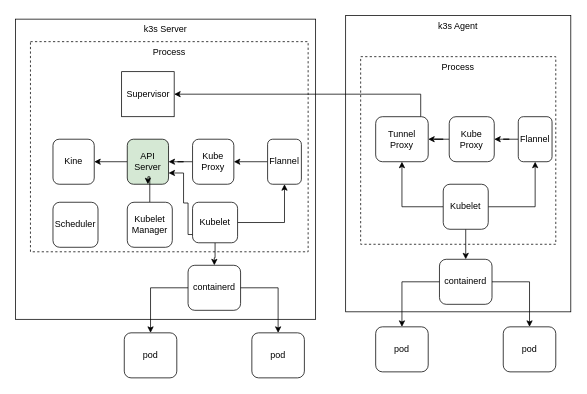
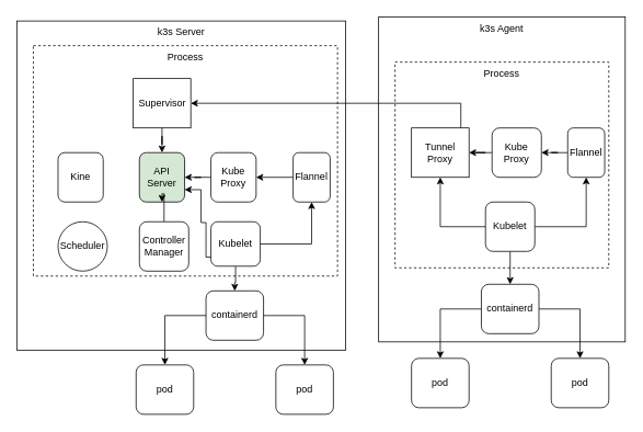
+ <mxCell id="4" style="edgeStyle=orthogonalEdgeStyle;rounded=0;orthogonalLoop=1;jettySize=auto;html=1;entryX=0.5;entryY=0;entryDx=0;entryDy=0;" edge="1" parent="1" source="5" target="21"><mxGeometry relative="1" as="geometry" /></mxCell>
- <mxCell id="9" value="Tunnel Proxy" style="rounded=1;whiteSpace=wrap;html=1;" vertex="1" parent="1"><mxGeometry x="500" y="155" width="70" height="60" as="geometry" /></mxCell>
+ <mxCell id="9" value="Tunnel Proxy" style="whiteSpace=wrap;html=1;rounded=0;" vertex="1" parent="1"><mxGeometry x="500" y="155" width="70" height="60" as="geometry" /></mxCell>
- <mxCell id="20" style="edgeStyle=orthogonalEdgeStyle;rounded=0;orthogonalLoop=1;jettySize=auto;html=1;entryX=1;entryY=0.5;entryDx=0;entryDy=0;" edge="1" parent="1" source="21" target="22"><mxGeometry relative="1" as="geometry" /></mxCell>
- <mxCell id="43" value="Scheduler" style="rounded=1;whiteSpace=wrap;html=1;" vertex="1" parent="1"><mxGeometry x="70" y="269" width="60" height="60" as="geometry" /></mxCell>
+ <mxCell id="43" value="Scheduler" style="ellipse;whiteSpace=wrap;html=1;" vertex="1" parent="1"><mxGeometry x="70" y="269" width="60" height="60" as="geometry" /></mxCell>
- <mxCell id="42" value="Kubelet Manager" style="rounded=1;whiteSpace=wrap;html=1;" vertex="1" parent="1"><mxGeometry x="169" y="269" width="60" height="60" as="geometry" /></mxCell>
+ <mxCell id="42" value="Controller Manager" style="rounded=1;whiteSpace=wrap;html=1;" vertex="1" parent="1"><mxGeometry x="169" y="269" width="60" height="60" as="geometry" /></mxCell>
